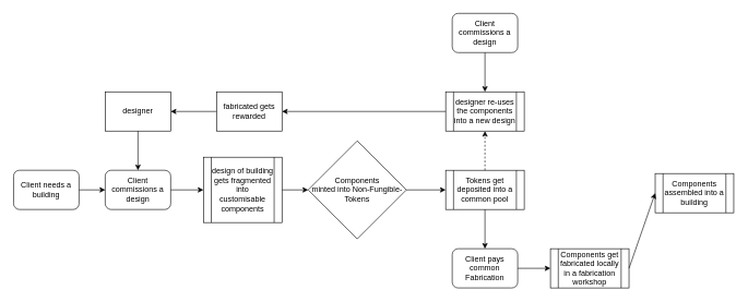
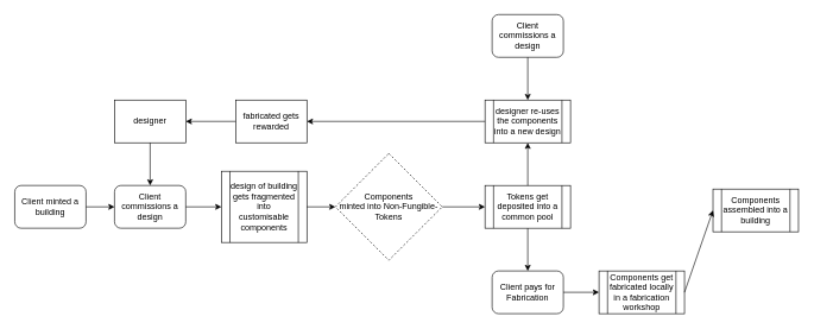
- <mxCell id="20" value="" style="endArrow=classic;html=1;rounded=0;exitX=0.5;exitY=0;exitDx=0;exitDy=0;entryX=0.5;entryY=1;entryDx=0;entryDy=0;dashed=1;" edge="1" parent="1" source="10" target="21"><mxGeometry width="50" height="50" relative="1" as="geometry"><mxPoint x="540" y="340" as="sourcePoint" /><mxPoint x="740" y="210" as="targetPoint" /></mxGeometry></mxCell>
+ <mxCell id="20" value="" style="endArrow=classic;html=1;rounded=0;exitX=0.5;exitY=0;exitDx=0;exitDy=0;entryX=0.5;entryY=1;entryDx=0;entryDy=0;" edge="1" parent="1" source="10" target="21"><mxGeometry width="50" height="50" relative="1" as="geometry"><mxPoint x="540" y="340" as="sourcePoint" /><mxPoint x="740" y="210" as="targetPoint" /></mxGeometry></mxCell>
- <mxCell id="2" value="Client needs a building" style="rounded=1;whiteSpace=wrap;html=1;" vertex="1" parent="1"><mxGeometry x="20" y="260" width="100" height="60" as="geometry" /></mxCell>
+ <mxCell id="2" value="Client minted a building" style="rounded=1;whiteSpace=wrap;html=1;" vertex="1" parent="1"><mxGeometry x="20" y="260" width="100" height="60" as="geometry" /></mxCell>
- <mxCell id="7" value="Components&lt;br&gt;minted into Non-Fungible-Tokens" style="rhombus;whiteSpace=wrap;html=1;" vertex="1" parent="1"><mxGeometry x="470" y="215" width="150" height="150" as="geometry" /></mxCell>
+ <mxCell id="7" value="Components&lt;br&gt;minted into Non-Fungible-Tokens" style="rhombus;whiteSpace=wrap;html=1;dashed=1;" vertex="1" parent="1"><mxGeometry x="470" y="215" width="150" height="150" as="geometry" /></mxCell>
- <mxCell id="12" value="Client pays common Fabrication" style="rounded=1;whiteSpace=wrap;html=1;" vertex="1" parent="1"><mxGeometry x="690" y="380" width="100" height="60" as="geometry" /></mxCell>
+ <mxCell id="12" value="Client pays for Fabrication" style="rounded=1;whiteSpace=wrap;html=1;" vertex="1" parent="1"><mxGeometry x="690" y="380" width="100" height="60" as="geometry" /></mxCell>
